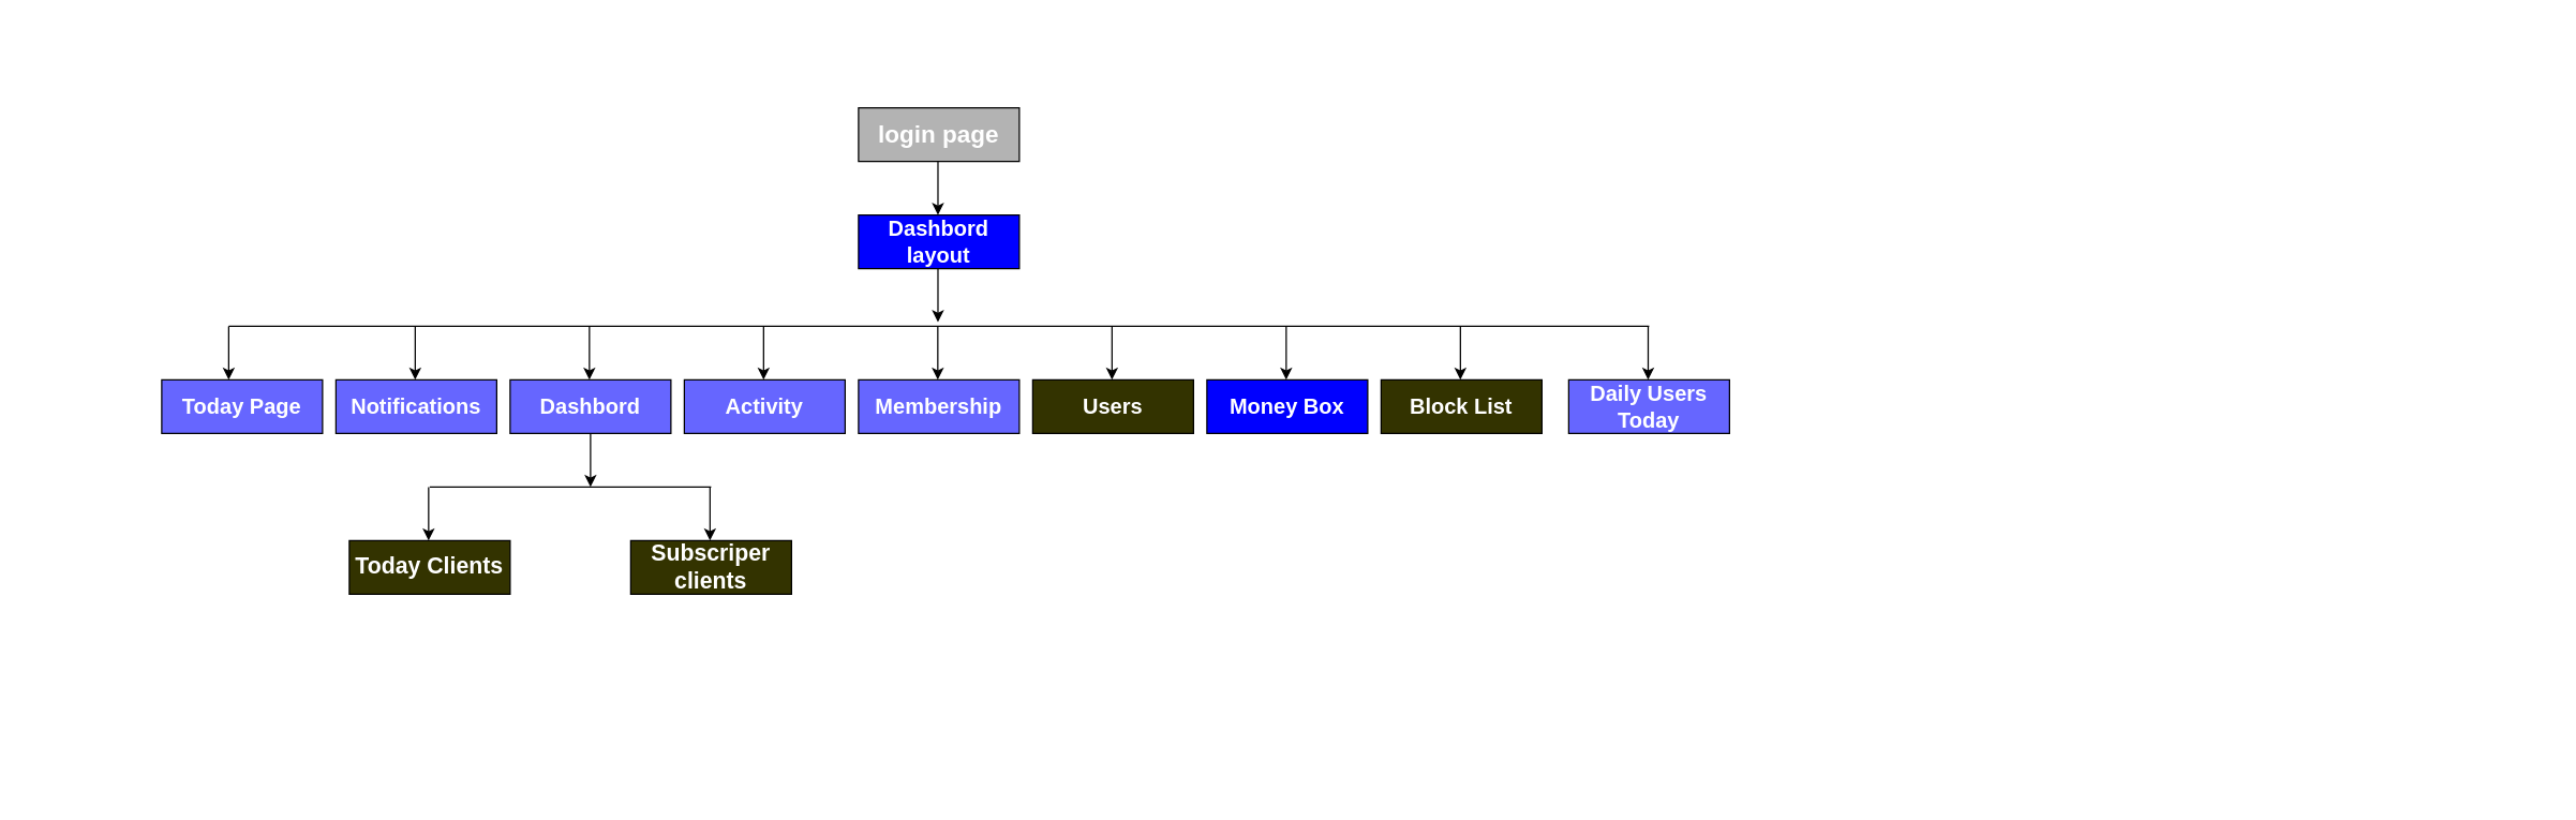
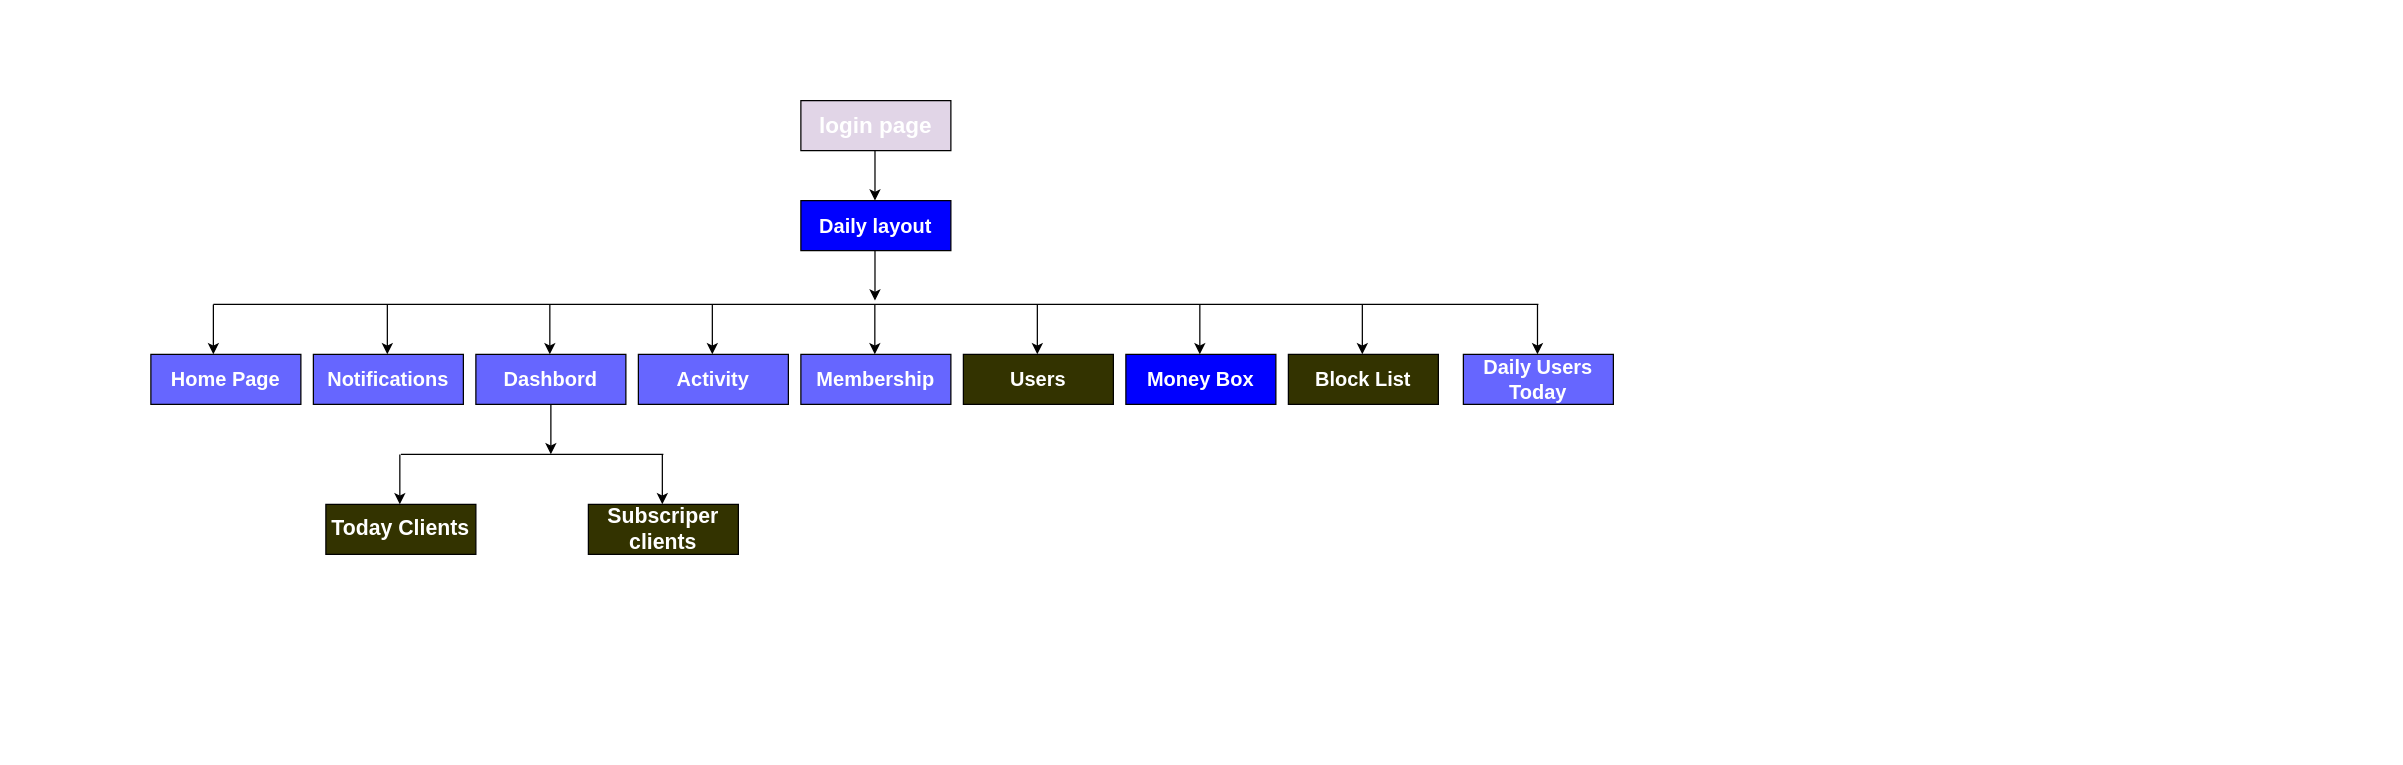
- <mxCell id="2" value="login page" style="rounded=0;whiteSpace=wrap;html=1;fontSize=18;fillColor=#B3B3B3;fontColor=#FFFFFF;fontStyle=1" parent="1" vertex="1"><mxGeometry x="640" y="80" width="120" height="40" as="geometry" /></mxCell>
+ <mxCell id="2" value="login page" style="rounded=0;whiteSpace=wrap;html=1;fontSize=18;fillColor=#e1d5e7;fontColor=#FFFFFF;fontStyle=1;" parent="1" vertex="1"><mxGeometry x="640" y="80" width="120" height="40" as="geometry" /></mxCell>
- <mxCell id="5" value="Dashbord layout" style="rounded=0;whiteSpace=wrap;html=1;fillColor=#0000FF;fontColor=#FFFFFF;fontStyle=1;fontSize=16;" parent="1" vertex="1"><mxGeometry x="640" y="160" width="120" height="40" as="geometry" /></mxCell>
+ <mxCell id="5" value="Daily layout" style="rounded=0;whiteSpace=wrap;html=1;fillColor=#0000FF;fontColor=#FFFFFF;fontStyle=1;fontSize=16;" parent="1" vertex="1"><mxGeometry x="640" y="160" width="120" height="40" as="geometry" /></mxCell>
- <mxCell id="29" value="Today Page" style="rounded=0;whiteSpace=wrap;html=1;fillColor=#6666FF;fontColor=#FFFFFF;fontStyle=1;fontSize=16;" parent="1" vertex="1"><mxGeometry x="120" y="283" width="120" height="40" as="geometry" /></mxCell>
+ <mxCell id="29" value="Home Page" style="rounded=0;whiteSpace=wrap;html=1;fillColor=#6666FF;fontColor=#FFFFFF;fontStyle=1;fontSize=16;" parent="1" vertex="1"><mxGeometry x="120" y="283" width="120" height="40" as="geometry" /></mxCell>
